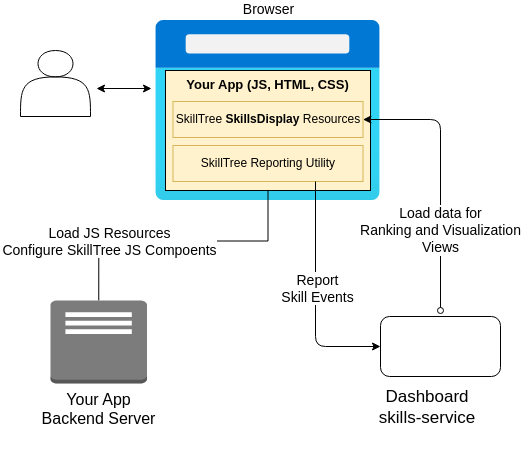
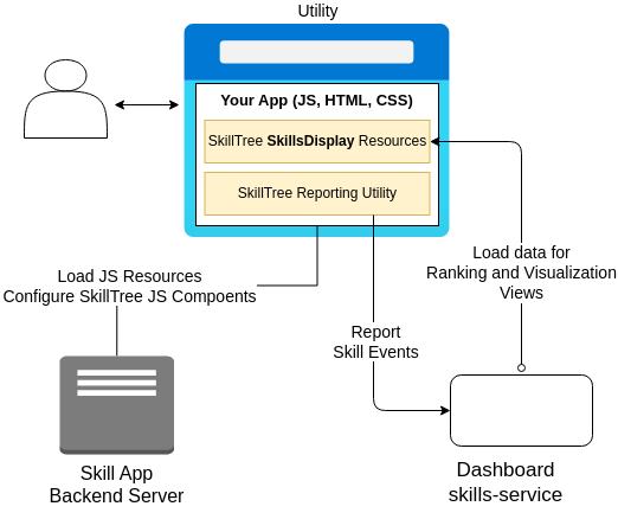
- <mxCell id="2" value="Browser" style="aspect=fixed;html=1;points=[];align=center;image;fontSize=14;image=img/lib/azure2/general/Browser.svg;verticalAlign=bottom;labelPosition=center;verticalLabelPosition=top;" parent="1" vertex="1"><mxGeometry x="155" y="20" width="225" height="180" as="geometry" /></mxCell>
+ <mxCell id="2" value="Utility" style="aspect=fixed;html=1;points=[];align=center;image;fontSize=14;image=img/lib/azure2/general/Browser.svg;verticalAlign=bottom;labelPosition=center;verticalLabelPosition=top;" parent="1" vertex="1"><mxGeometry x="155" y="20" width="225" height="180" as="geometry" /></mxCell>
- <mxCell id="6" value="&lt;b&gt;Your App (JS, HTML, CSS)&lt;/b&gt;" style="whiteSpace=wrap;html=1;fontSize=13;verticalAlign=top;fillColor=#fff2cc;" parent="1" vertex="1"><mxGeometry x="165" y="70" width="205" height="120" as="geometry" /></mxCell>
+ <mxCell id="6" value="&lt;b&gt;Your App (JS, HTML, CSS)&lt;/b&gt;" style="whiteSpace=wrap;html=1;fontSize=13;verticalAlign=top;" parent="1" vertex="1"><mxGeometry x="165" y="70" width="205" height="120" as="geometry" /></mxCell>
- <mxCell id="5" value="&lt;div&gt;Your App&lt;/div&gt;&lt;div&gt;Backend Server&lt;br&gt;&lt;/div&gt;" style="outlineConnect=0;dashed=0;verticalLabelPosition=bottom;verticalAlign=top;align=center;html=1;shape=mxgraph.aws3.traditional_server;fillColor=#7D7C7C;gradientColor=none;fontSize=16;" parent="1" vertex="1"><mxGeometry x="50" y="300" width="96.5" height="83" as="geometry" /></mxCell>
+ <mxCell id="5" value="&lt;div&gt;Skill App&lt;/div&gt;&lt;div&gt;Backend Server&lt;br&gt;&lt;/div&gt;" style="outlineConnect=0;dashed=0;verticalLabelPosition=bottom;verticalAlign=top;align=center;html=1;shape=mxgraph.aws3.traditional_server;fillColor=#7D7C7C;gradientColor=none;fontSize=16;" parent="1" vertex="1"><mxGeometry x="50" y="300" width="96.5" height="83" as="geometry" /></mxCell>
